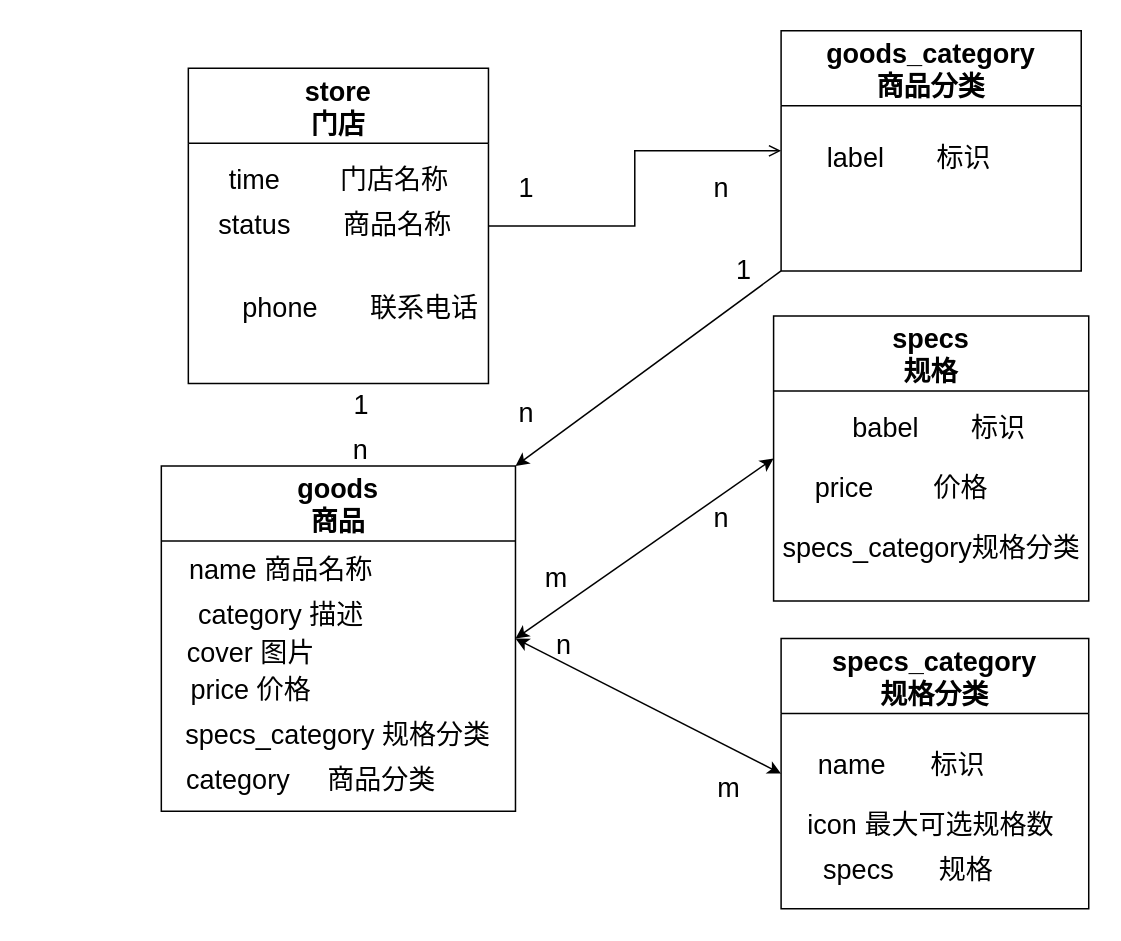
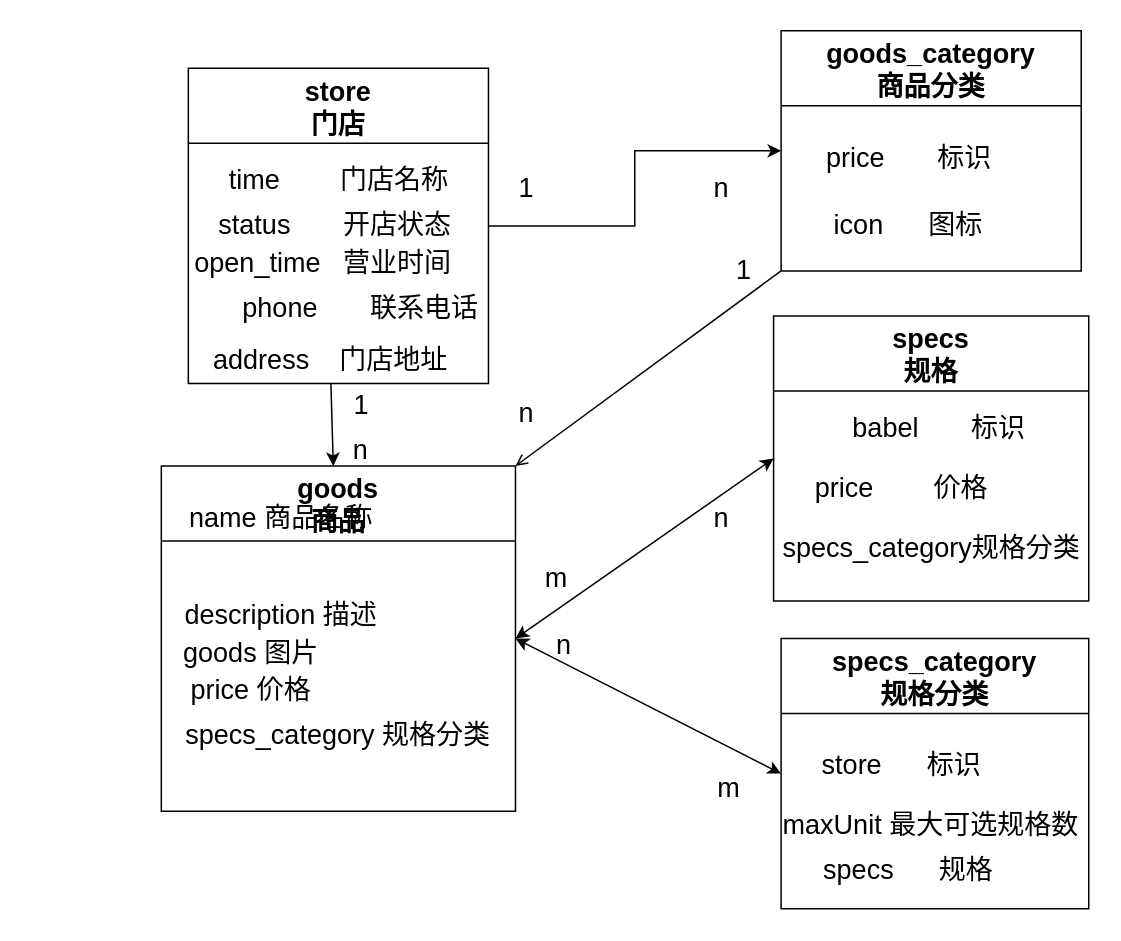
- <mxCell id="2" style="edgeStyle=orthogonalEdgeStyle;rounded=0;orthogonalLoop=1;jettySize=auto;html=1;exitX=1;exitY=0.5;exitDx=0;exitDy=0;entryX=0;entryY=0.5;entryDx=0;entryDy=0;fontSize=18;endArrow=open;" edge="1" parent="1" source="3" target="27"><mxGeometry relative="1" as="geometry" /></mxCell>
+ <mxCell id="2" style="edgeStyle=orthogonalEdgeStyle;rounded=0;orthogonalLoop=1;jettySize=auto;html=1;exitX=1;exitY=0.5;exitDx=0;exitDy=0;entryX=0;entryY=0.5;entryDx=0;entryDy=0;fontSize=18;" edge="1" parent="1" source="3" target="27"><mxGeometry relative="1" as="geometry" /></mxCell>
- <mxCell id="28" value="label&amp;nbsp; &amp;nbsp; &amp;nbsp; &amp;nbsp;标识" style="text;html=1;align=center;verticalAlign=middle;resizable=0;points=[];autosize=1;strokeColor=none;fontSize=18;" vertex="1" parent="27"><mxGeometry x="25" y="70" width="120" height="30" as="geometry" /></mxCell>
+ <mxCell id="28" value="price&amp;nbsp; &amp;nbsp; &amp;nbsp; &amp;nbsp;标识" style="text;html=1;align=center;verticalAlign=middle;resizable=0;points=[];autosize=1;strokeColor=none;fontSize=18;" vertex="1" parent="27"><mxGeometry x="25" y="70" width="120" height="30" as="geometry" /></mxCell>
- <mxCell id="7" value="&amp;nbsp; &amp;nbsp; &amp;nbsp; &amp;nbsp; &amp;nbsp; &amp;nbsp; &amp;nbsp; &amp;nbsp; &amp;nbsp; &amp;nbsp; &amp;nbsp; &amp;nbsp;status&amp;nbsp; &amp;nbsp; &amp;nbsp; &amp;nbsp;商品名称" style="text;html=1;align=center;verticalAlign=middle;resizable=0;points=[];autosize=1;strokeColor=none;fontSize=18;" vertex="1" parent="3"><mxGeometry x="-105" y="90" width="290" height="30" as="geometry" /></mxCell>
+ <mxCell id="7" value="&amp;nbsp; &amp;nbsp; &amp;nbsp; &amp;nbsp; &amp;nbsp; &amp;nbsp; &amp;nbsp; &amp;nbsp; &amp;nbsp; &amp;nbsp; &amp;nbsp; &amp;nbsp;status&amp;nbsp; &amp;nbsp; &amp;nbsp; &amp;nbsp;开店状态" style="text;html=1;align=center;verticalAlign=middle;resizable=0;points=[];autosize=1;strokeColor=none;fontSize=18;" vertex="1" parent="3"><mxGeometry x="-105" y="90" width="290" height="30" as="geometry" /></mxCell>
+ <mxCell id="29" value="icon&amp;nbsp; &amp;nbsp; &amp;nbsp; 图标" style="text;html=1;strokeColor=none;fillColor=none;align=center;verticalAlign=middle;whiteSpace=wrap;rounded=0;fontSize=18;" vertex="1" parent="27"><mxGeometry x="22" y="120" width="126" height="20" as="geometry" /></mxCell>
+ <mxCell id="4" value="open_time&amp;nbsp; &amp;nbsp;营业时间" style="text;html=1;strokeColor=none;fillColor=none;align=center;verticalAlign=middle;whiteSpace=wrap;rounded=0;fontSize=18;" vertex="1" parent="3"><mxGeometry y="120" width="180" height="20" as="geometry" /></mxCell>
+ <mxCell id="6" value="address&amp;nbsp; &amp;nbsp; 门店地址" style="text;html=1;strokeColor=none;fillColor=none;align=center;verticalAlign=middle;whiteSpace=wrap;rounded=0;fontSize=18;" vertex="1" parent="3"><mxGeometry x="10" y="180" width="170" height="30" as="geometry" /></mxCell>
+ <mxCell id="40" style="edgeStyle=none;rounded=0;orthogonalLoop=1;jettySize=auto;html=1;exitX=0.5;exitY=1;exitDx=0;exitDy=0;fontSize=18;startArrow=none;startFill=0;endArrow=classic;endFill=1;" edge="1" parent="1" source="6" target="11"><mxGeometry relative="1" as="geometry" /></mxCell>
- <mxCell id="26" style="rounded=0;orthogonalLoop=1;jettySize=auto;html=1;exitX=0;exitY=1;exitDx=0;exitDy=0;entryX=1;entryY=0;entryDx=0;entryDy=0;fontSize=18;" edge="1" parent="1" source="27" target="11"><mxGeometry relative="1" as="geometry" /></mxCell>
+ <mxCell id="26" style="rounded=0;orthogonalLoop=1;jettySize=auto;html=1;exitX=0;exitY=1;exitDx=0;exitDy=0;entryX=1;entryY=0;entryDx=0;entryDy=0;fontSize=18;endArrow=open;" edge="1" parent="1" source="27" target="11"><mxGeometry relative="1" as="geometry" /></mxCell>
- <mxCell id="12" value="name 商品名称" style="text;html=1;strokeColor=none;fillColor=none;align=center;verticalAlign=middle;whiteSpace=wrap;rounded=0;fontSize=18;" vertex="1" parent="11"><mxGeometry x="10" y="60" width="140" height="20" as="geometry" /></mxCell>
+ <mxCell id="12" value="name 商品名称" style="text;html=1;strokeColor=none;fillColor=none;align=center;verticalAlign=middle;whiteSpace=wrap;rounded=0;fontSize=18;" vertex="1" parent="11"><mxGeometry x="10" y="25" width="140" height="20" as="geometry" /></mxCell>
- <mxCell id="13" value="category 描述" style="text;html=1;strokeColor=none;fillColor=none;align=center;verticalAlign=middle;whiteSpace=wrap;rounded=0;fontSize=18;" vertex="1" parent="11"><mxGeometry x="2" y="90" width="156" height="20" as="geometry" /></mxCell>
+ <mxCell id="13" value="description 描述" style="text;html=1;strokeColor=none;fillColor=none;align=center;verticalAlign=middle;whiteSpace=wrap;rounded=0;fontSize=18;" vertex="1" parent="11"><mxGeometry x="2" y="90" width="156" height="20" as="geometry" /></mxCell>
- <mxCell id="14" value="cover 图片" style="text;html=1;strokeColor=none;fillColor=none;align=center;verticalAlign=middle;whiteSpace=wrap;rounded=0;fontSize=18;" vertex="1" parent="11"><mxGeometry x="10" y="110" width="100" height="30" as="geometry" /></mxCell>
+ <mxCell id="14" value="goods 图片" style="text;html=1;strokeColor=none;fillColor=none;align=center;verticalAlign=middle;whiteSpace=wrap;rounded=0;fontSize=18;" vertex="1" parent="11"><mxGeometry x="10" y="110" width="100" height="30" as="geometry" /></mxCell>
- <mxCell id="19" value="name&amp;nbsp; &amp;nbsp; &amp;nbsp; 标识" style="text;html=1;align=center;verticalAlign=middle;resizable=0;points=[];autosize=1;strokeColor=none;fontSize=18;" vertex="1" parent="18"><mxGeometry x="15" y="70" width="130" height="30" as="geometry" /></mxCell>
+ <mxCell id="19" value="store&amp;nbsp; &amp;nbsp; &amp;nbsp; 标识" style="text;html=1;align=center;verticalAlign=middle;resizable=0;points=[];autosize=1;strokeColor=none;fontSize=18;" vertex="1" parent="18"><mxGeometry x="15" y="70" width="130" height="30" as="geometry" /></mxCell>
- <mxCell id="17" value="category&amp;nbsp; &amp;nbsp; &amp;nbsp;商品分类" style="text;html=1;strokeColor=none;fillColor=none;align=center;verticalAlign=middle;whiteSpace=wrap;rounded=0;fontSize=18;" vertex="1" parent="11"><mxGeometry y="200" width="200" height="20" as="geometry" /></mxCell>
- <mxCell id="21" value="icon 最大可选规格数" style="text;html=1;strokeColor=none;fillColor=none;align=center;verticalAlign=middle;whiteSpace=wrap;rounded=0;fontSize=18;" vertex="1" parent="18"><mxGeometry x="-5" y="110" width="210" height="30" as="geometry" /></mxCell>
+ <mxCell id="21" value="maxUnit 最大可选规格数" style="text;html=1;strokeColor=none;fillColor=none;align=center;verticalAlign=middle;whiteSpace=wrap;rounded=0;fontSize=18;" vertex="1" parent="18"><mxGeometry x="-5" y="110" width="210" height="30" as="geometry" /></mxCell>
